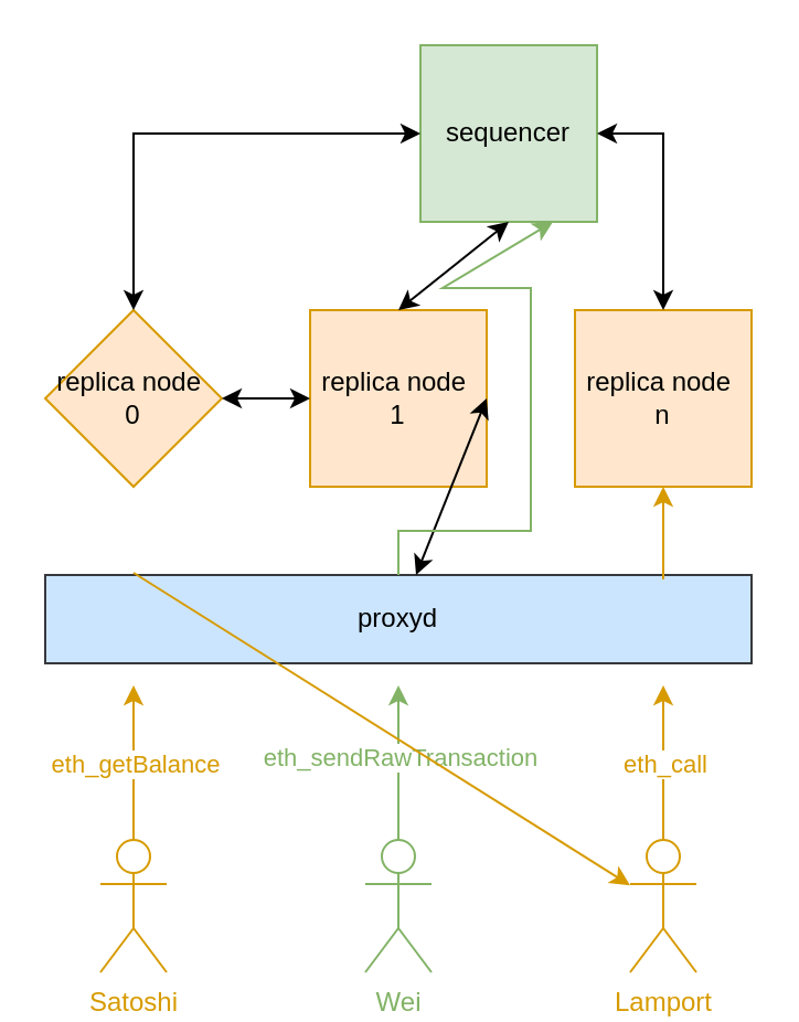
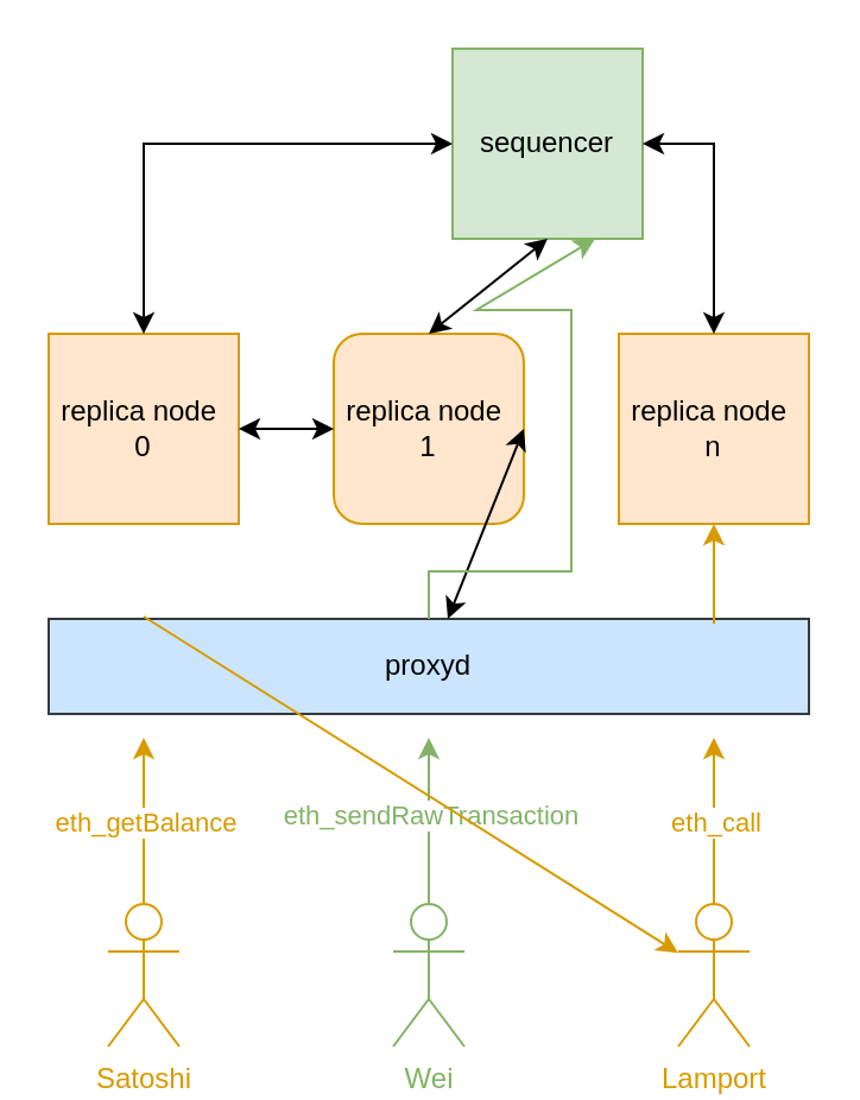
- <mxCell id="3" value="replica node&amp;nbsp;&lt;br&gt;0" style="rhombus;whiteSpace=wrap;html=1;aspect=fixed;fillColor=#ffe6cc;strokeColor=#d79b00;" vertex="1" parent="1"><mxGeometry x="20" y="140" width="80" height="80" as="geometry" /></mxCell>
+ <mxCell id="3" value="replica node&amp;nbsp;&lt;br&gt;0" style="whiteSpace=wrap;html=1;aspect=fixed;fillColor=#ffe6cc;strokeColor=#d79b00;" vertex="1" parent="1"><mxGeometry x="20" y="140" width="80" height="80" as="geometry" /></mxCell>
- <mxCell id="5" value="replica node&amp;nbsp;&lt;br&gt;1" style="whiteSpace=wrap;html=1;aspect=fixed;fillColor=#ffe6cc;strokeColor=#d79b00;" vertex="1" parent="1"><mxGeometry x="140" y="140" width="80" height="80" as="geometry" /></mxCell>
+ <mxCell id="5" value="replica node&amp;nbsp;&lt;br&gt;1" style="whiteSpace=wrap;html=1;aspect=fixed;fillColor=#ffe6cc;strokeColor=#d79b00;rounded=1;" vertex="1" parent="1"><mxGeometry x="140" y="140" width="80" height="80" as="geometry" /></mxCell>
